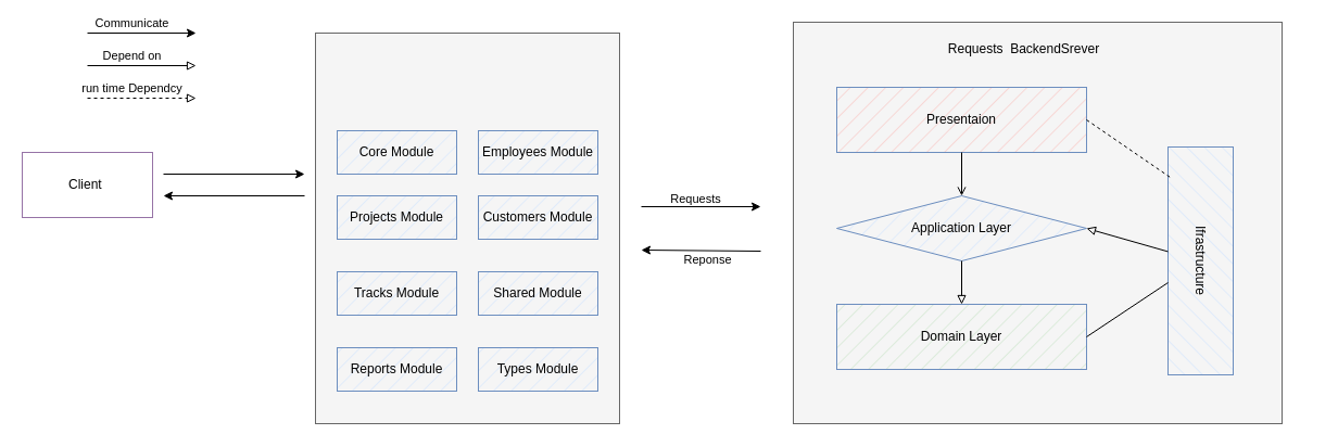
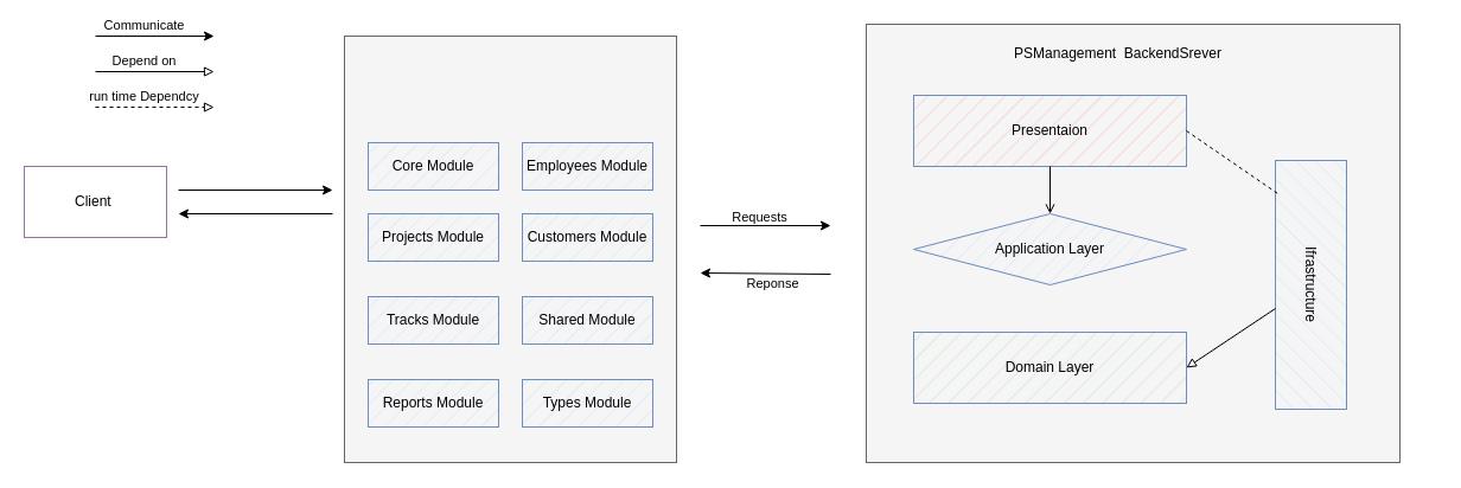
- <mxCell id="35" value="Requests&amp;nbsp; BackendSrever" style="text;html=1;align=center;verticalAlign=middle;whiteSpace=wrap;rounded=0;container=0;" parent="1" vertex="1"><mxGeometry x="835" y="30" width="215" height="30" as="geometry" /></mxCell>
+ <mxCell id="35" value="PSManagement&amp;nbsp; BackendSrever" style="text;html=1;align=center;verticalAlign=middle;whiteSpace=wrap;rounded=0;container=0;" parent="1" vertex="1"><mxGeometry x="835" y="30" width="215" height="30" as="geometry" /></mxCell>
- <mxCell id="33" value="" style="endArrow=block;html=1;rounded=0;entryX=1;entryY=0.5;entryDx=0;entryDy=0;endFill=0;" parent="1" source="28" target="29" edge="1"><mxGeometry width="50" height="50" relative="1" as="geometry"><mxPoint x="895" y="150" as="sourcePoint" /><mxPoint x="895" y="190" as="targetPoint" /></mxGeometry></mxCell>
- <mxCell id="32" value="" style="endArrow=block;html=1;rounded=0;endFill=0;" parent="1" source="29" target="30" edge="1"><mxGeometry width="50" height="50" relative="1" as="geometry"><mxPoint x="895" y="150" as="sourcePoint" /><mxPoint x="895" y="190" as="targetPoint" /></mxGeometry></mxCell>
- <mxCell id="34" value="" style="endArrow=none;html=1;rounded=0;entryX=1;entryY=0.5;entryDx=0;entryDy=0;endFill=0;" parent="1" source="28" target="30" edge="1"><mxGeometry width="50" height="50" relative="1" as="geometry"><mxPoint x="1075" y="211" as="sourcePoint" /><mxPoint x="1010" y="215" as="targetPoint" /></mxGeometry></mxCell>
+ <mxCell id="34" value="" style="endArrow=block;html=1;rounded=0;entryX=1;entryY=0.5;entryDx=0;entryDy=0;endFill=0;" parent="1" source="28" target="30" edge="1"><mxGeometry width="50" height="50" relative="1" as="geometry"><mxPoint x="1075" y="211" as="sourcePoint" /><mxPoint x="1010" y="215" as="targetPoint" /></mxGeometry></mxCell>
